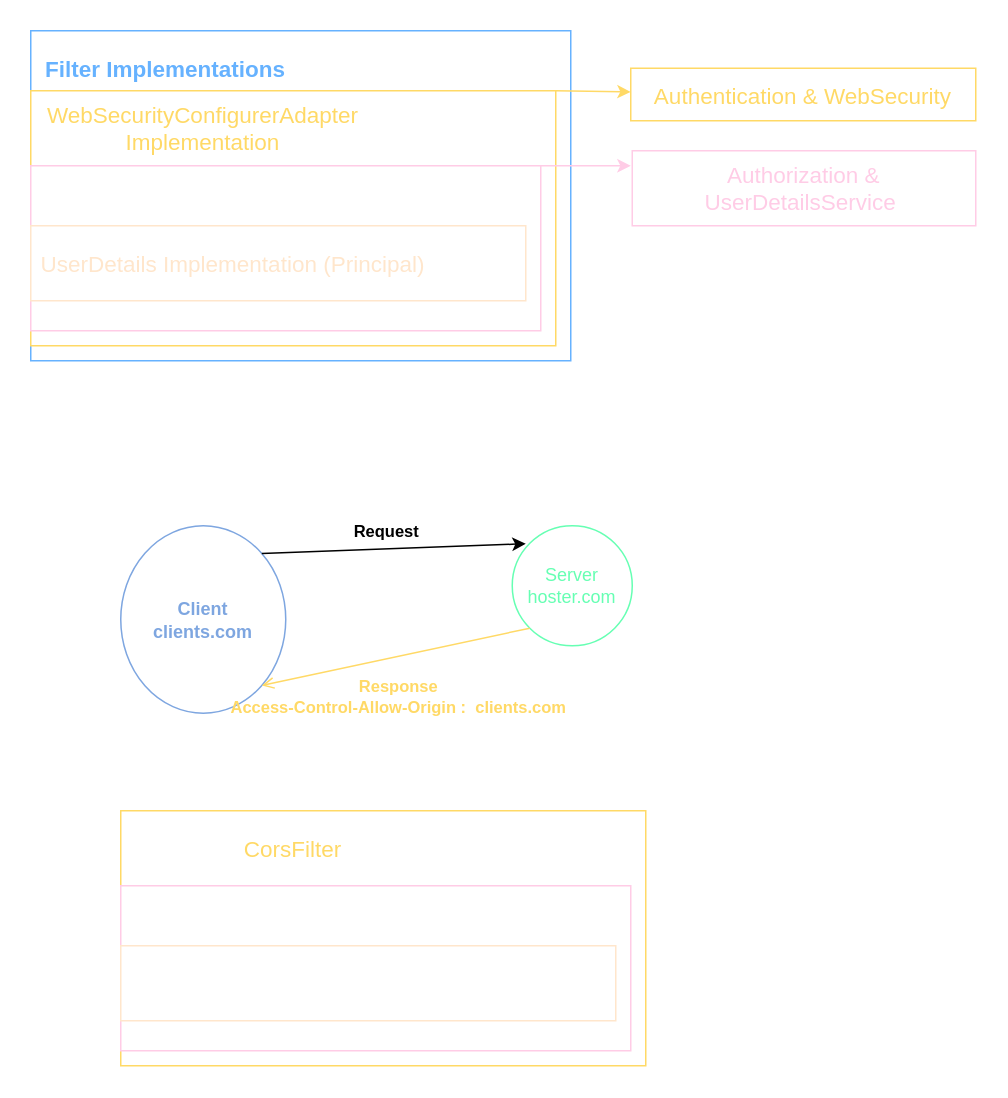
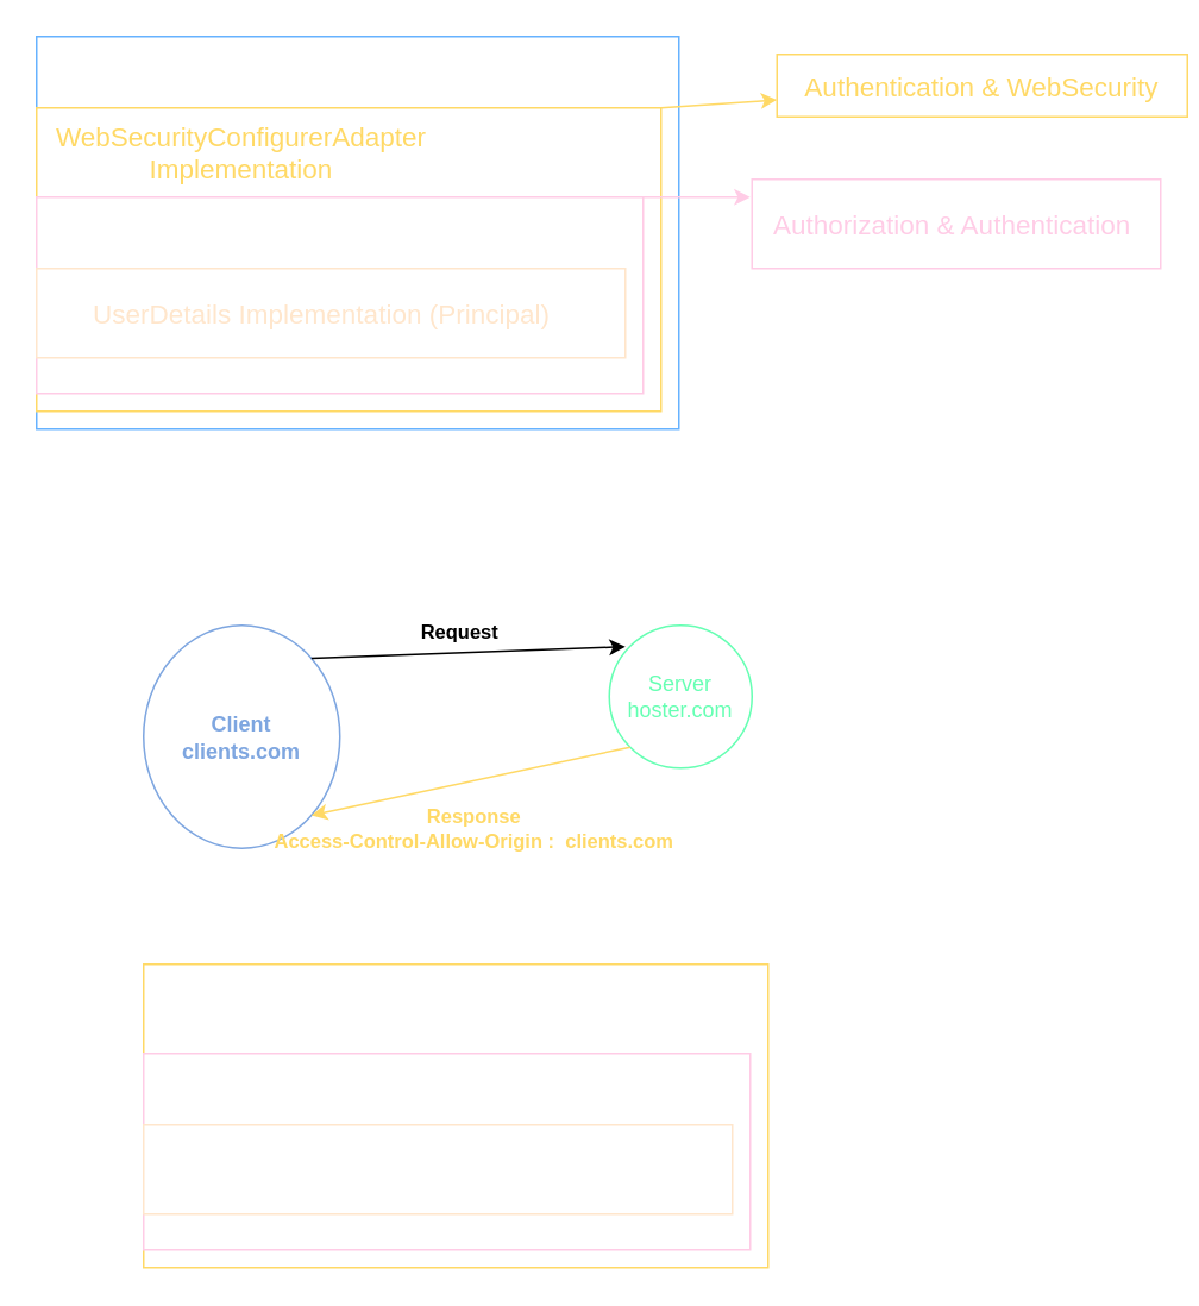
- <mxCell id="3" value="&lt;b&gt;Filter Implementations&lt;/b&gt;" style="text;html=1;strokeColor=none;fillColor=none;align=center;verticalAlign=middle;whiteSpace=wrap;rounded=0;fontColor=#66B2FF;fontSize=15;" parent="1" vertex="1"><mxGeometry x="20" y="30" width="180" height="30" as="geometry" /></mxCell>
- <mxCell id="11" value="&lt;font color=&quot;#ffd966&quot;&gt;Authentication &amp;amp; WebSecurity&lt;/font&gt;" style="text;html=1;strokeColor=#FFD966;fillColor=none;align=center;verticalAlign=middle;whiteSpace=wrap;rounded=0;shadow=0;fontSize=15;fontColor=#66B2FF;" parent="1" vertex="1"><mxGeometry x="420" y="45" width="230" height="35" as="geometry" /></mxCell>
+ <mxCell id="11" value="&lt;font color=&quot;#ffd966&quot;&gt;Authentication &amp;amp; WebSecurity&lt;/font&gt;" style="text;html=1;strokeColor=#FFD966;fillColor=none;align=center;verticalAlign=middle;whiteSpace=wrap;rounded=0;shadow=0;fontSize=15;fontColor=#66B2FF;" parent="1" vertex="1"><mxGeometry x="435" y="30" width="230" height="35" as="geometry" /></mxCell>
- <mxCell id="13" value="Authorization &amp;amp; UserDetailsService&amp;nbsp;" style="text;html=1;strokeColor=#FFCCE6;fillColor=none;align=center;verticalAlign=middle;whiteSpace=wrap;rounded=0;fontColor=#FFCCE6;fontSize=15;" parent="1" vertex="1"><mxGeometry x="421" y="100" width="229" height="50" as="geometry" /></mxCell>
+ <mxCell id="13" value="Authorization &amp;amp; Authentication&amp;nbsp;" style="text;html=1;strokeColor=#FFCCE6;fillColor=none;align=center;verticalAlign=middle;whiteSpace=wrap;rounded=0;fontColor=#FFCCE6;fontSize=15;" parent="1" vertex="1"><mxGeometry x="421" y="100" width="229" height="50" as="geometry" /></mxCell>
- <mxCell id="8" value="UserDetails Implementation (Principal)" style="text;html=1;strokeColor=none;fillColor=none;align=center;verticalAlign=middle;whiteSpace=wrap;rounded=0;shadow=0;fontSize=15;fontColor=#FFE6CC;" parent="1" vertex="1"><mxGeometry x="20" y="160" width="270" height="30" as="geometry" /></mxCell>
+ <mxCell id="8" value="UserDetails Implementation (Principal)" style="text;html=1;strokeColor=none;fillColor=none;align=center;verticalAlign=middle;whiteSpace=wrap;rounded=0;shadow=0;fontSize=15;fontColor=#FFE6CC;" parent="1" vertex="1"><mxGeometry x="45" y="160" width="270" height="30" as="geometry" /></mxCell>
- <mxCell id="18" value="" style="endArrow=open;html=1;rounded=0;fontColor=#FFD966;exitX=0;exitY=1;exitDx=0;exitDy=0;entryX=1;entryY=1;entryDx=0;entryDy=0;strokeColor=#FFD966;" parent="1" source="17" target="14" edge="1"><mxGeometry width="50" height="50" relative="1" as="geometry"><mxPoint x="130" y="500" as="sourcePoint" /><mxPoint x="180" y="450" as="targetPoint" /></mxGeometry></mxCell>
+ <mxCell id="18" value="" style="endArrow=classic;html=1;rounded=0;fontColor=#FFD966;exitX=0;exitY=1;exitDx=0;exitDy=0;entryX=1;entryY=1;entryDx=0;entryDy=0;strokeColor=#FFD966;" parent="1" source="17" target="14" edge="1"><mxGeometry width="50" height="50" relative="1" as="geometry"><mxPoint x="130" y="500" as="sourcePoint" /><mxPoint x="180" y="450" as="targetPoint" /></mxGeometry></mxCell>
- <mxCell id="21" value="CorsFilter" style="text;html=1;strokeColor=none;fillColor=none;align=center;verticalAlign=middle;whiteSpace=wrap;rounded=0;fontSize=15;fontColor=#FFD966;" parent="1" vertex="1"><mxGeometry x="80" y="540" width="230" height="50" as="geometry" /></mxCell>
